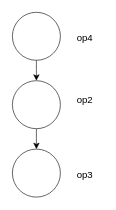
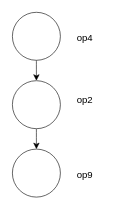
- <mxCell id="9" value="op3" style="text;html=1;align=center;verticalAlign=middle;whiteSpace=wrap;rounded=0;fontSize=16;" vertex="1" parent="1"><mxGeometry x="111" y="275" width="60" height="30" as="geometry" /></mxCell>
+ <mxCell id="9" value="op9" style="text;html=1;align=center;verticalAlign=middle;whiteSpace=wrap;rounded=0;fontSize=16;" vertex="1" parent="1"><mxGeometry x="111" y="275" width="60" height="30" as="geometry" /></mxCell>
